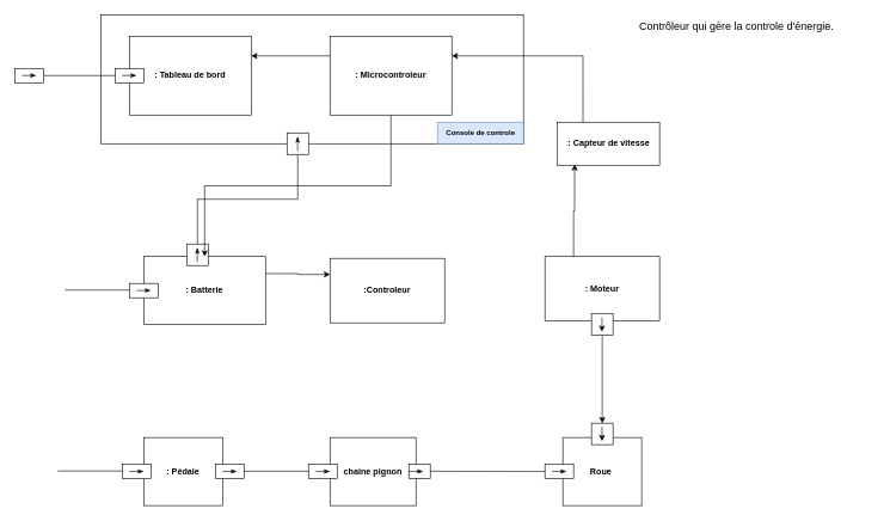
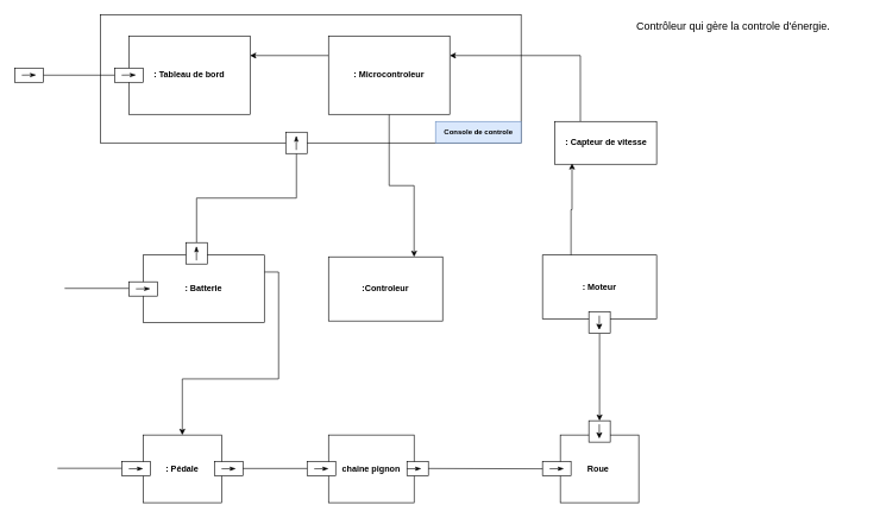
- <mxCell id="48" style="edgeStyle=orthogonalEdgeStyle;rounded=0;orthogonalLoop=1;jettySize=auto;html=1;exitX=0.5;exitY=1;exitDx=0;exitDy=0;" edge="1" parent="1" source="49" target="5"><mxGeometry relative="1" as="geometry" /></mxCell>
+ <mxCell id="48" style="edgeStyle=orthogonalEdgeStyle;rounded=0;orthogonalLoop=1;jettySize=auto;html=1;exitX=0.5;exitY=1;exitDx=0;exitDy=0;entryX=0.75;entryY=0;entryDx=0;entryDy=0;" edge="1" parent="1" source="49" target="38"><mxGeometry relative="1" as="geometry" /></mxCell>
- <mxCell id="4" style="edgeStyle=orthogonalEdgeStyle;rounded=0;orthogonalLoop=1;jettySize=auto;html=1;exitX=1;exitY=0.25;exitDx=0;exitDy=0;entryX=0;entryY=0.25;entryDx=0;entryDy=0;" edge="1" parent="1" source="5" target="38"><mxGeometry relative="1" as="geometry" /></mxCell>
+ <mxCell id="4" style="edgeStyle=orthogonalEdgeStyle;rounded=0;orthogonalLoop=1;jettySize=auto;html=1;exitX=1;exitY=0.25;exitDx=0;exitDy=0;" edge="1" parent="1" source="5" target="6"><mxGeometry relative="1" as="geometry" /></mxCell>
